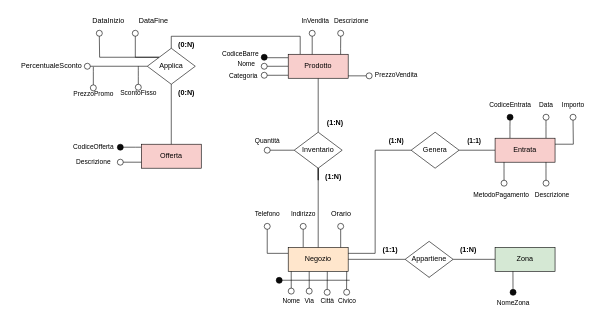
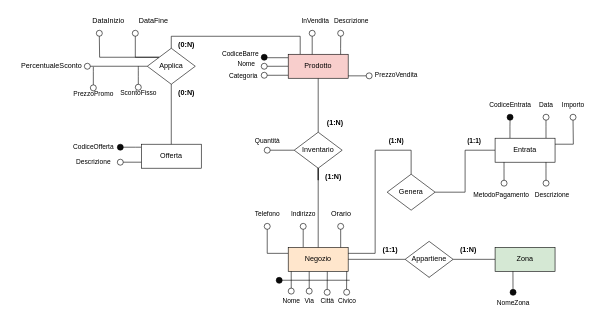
- <mxCell id="65" value="Genera" style="shape=rhombus;perimeter=rhombusPerimeter;whiteSpace=wrap;html=1;align=center;" parent="1" vertex="1"><mxGeometry x="685" y="220" width="80" height="60" as="geometry" /></mxCell>
+ <mxCell id="65" value="Genera" style="shape=rhombus;perimeter=rhombusPerimeter;whiteSpace=wrap;html=1;align=center;" parent="1" vertex="1"><mxGeometry x="645" y="290" width="80" height="60" as="geometry" /></mxCell>
- <mxCell id="63" value="Entrata" style="whiteSpace=wrap;html=1;align=center;fillColor=#f8cecc;" parent="1" vertex="1"><mxGeometry x="825" y="230" width="100" height="40" as="geometry" /></mxCell>
+ <mxCell id="63" value="Entrata" style="whiteSpace=wrap;html=1;align=center;" parent="1" vertex="1"><mxGeometry x="825" y="230" width="100" height="40" as="geometry" /></mxCell>
- <mxCell id="11" value="Offerta" style="whiteSpace=wrap;html=1;align=center;fillColor=#f8cecc;" parent="1" vertex="1"><mxGeometry x="235" y="240" width="100" height="40" as="geometry" /></mxCell>
+ <mxCell id="11" value="Offerta" style="whiteSpace=wrap;html=1;align=center;" parent="1" vertex="1"><mxGeometry x="235" y="240" width="100" height="40" as="geometry" /></mxCell>
